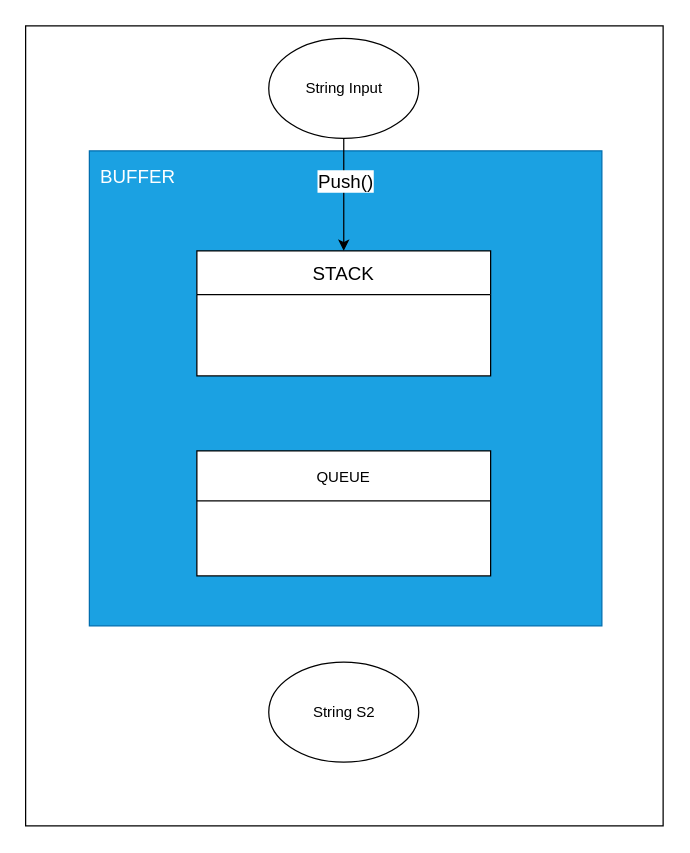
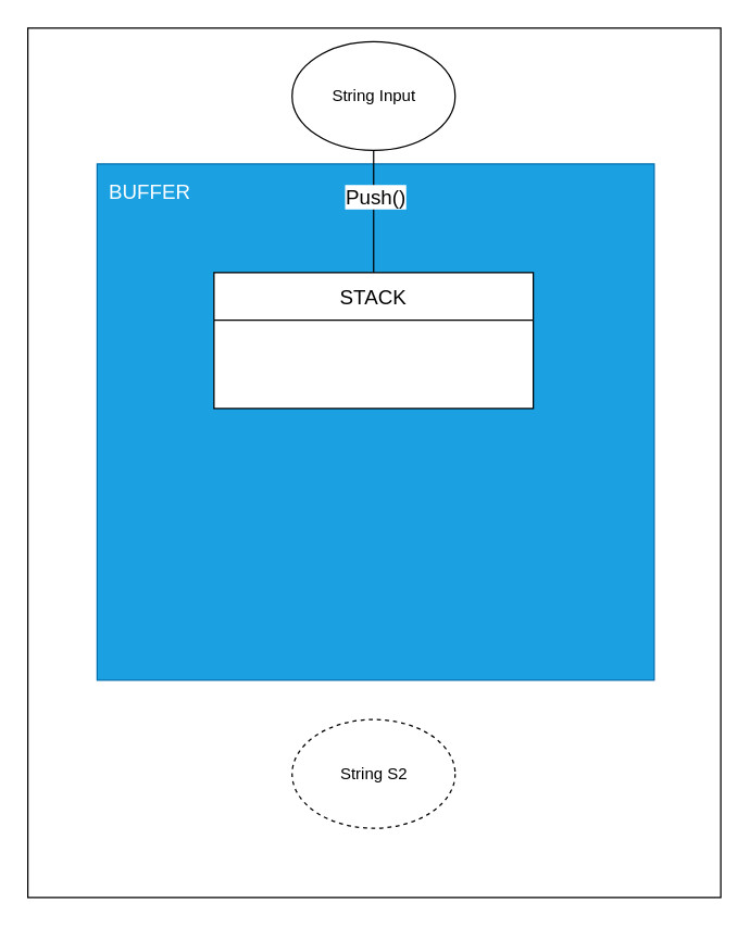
- <mxCell id="4" style="edgeStyle=orthogonalEdgeStyle;rounded=0;orthogonalLoop=1;jettySize=auto;html=1;fontSize=15;" parent="1" source="6" target="7" edge="1"><mxGeometry relative="1" as="geometry" /></mxCell>
+ <mxCell id="4" style="edgeStyle=orthogonalEdgeStyle;rounded=0;orthogonalLoop=1;jettySize=auto;html=1;fontSize=15;endArrow=none;" parent="1" source="6" target="7" edge="1"><mxGeometry relative="1" as="geometry" /></mxCell>
- <mxCell id="8" value="QUEUE" style="swimlane;fontStyle=0;childLayout=stackLayout;horizontal=1;startSize=40;fillColor=#ffffff;horizontalStack=0;resizeParent=1;resizeParentMax=0;resizeLast=0;collapsible=0;marginBottom=0;swimlaneFillColor=#ffffff;" parent="1" vertex="1"><mxGeometry x="157" y="360" width="235" height="100" as="geometry" /></mxCell>
- <mxCell id="9" value="String S2" style="ellipse;whiteSpace=wrap;html=1;" parent="1" vertex="1"><mxGeometry x="214.5" y="529" width="120" height="80" as="geometry" /></mxCell>
+ <mxCell id="9" value="String S2" style="ellipse;whiteSpace=wrap;html=1;dashed=1;" parent="1" vertex="1"><mxGeometry x="214.5" y="529" width="120" height="80" as="geometry" /></mxCell>
